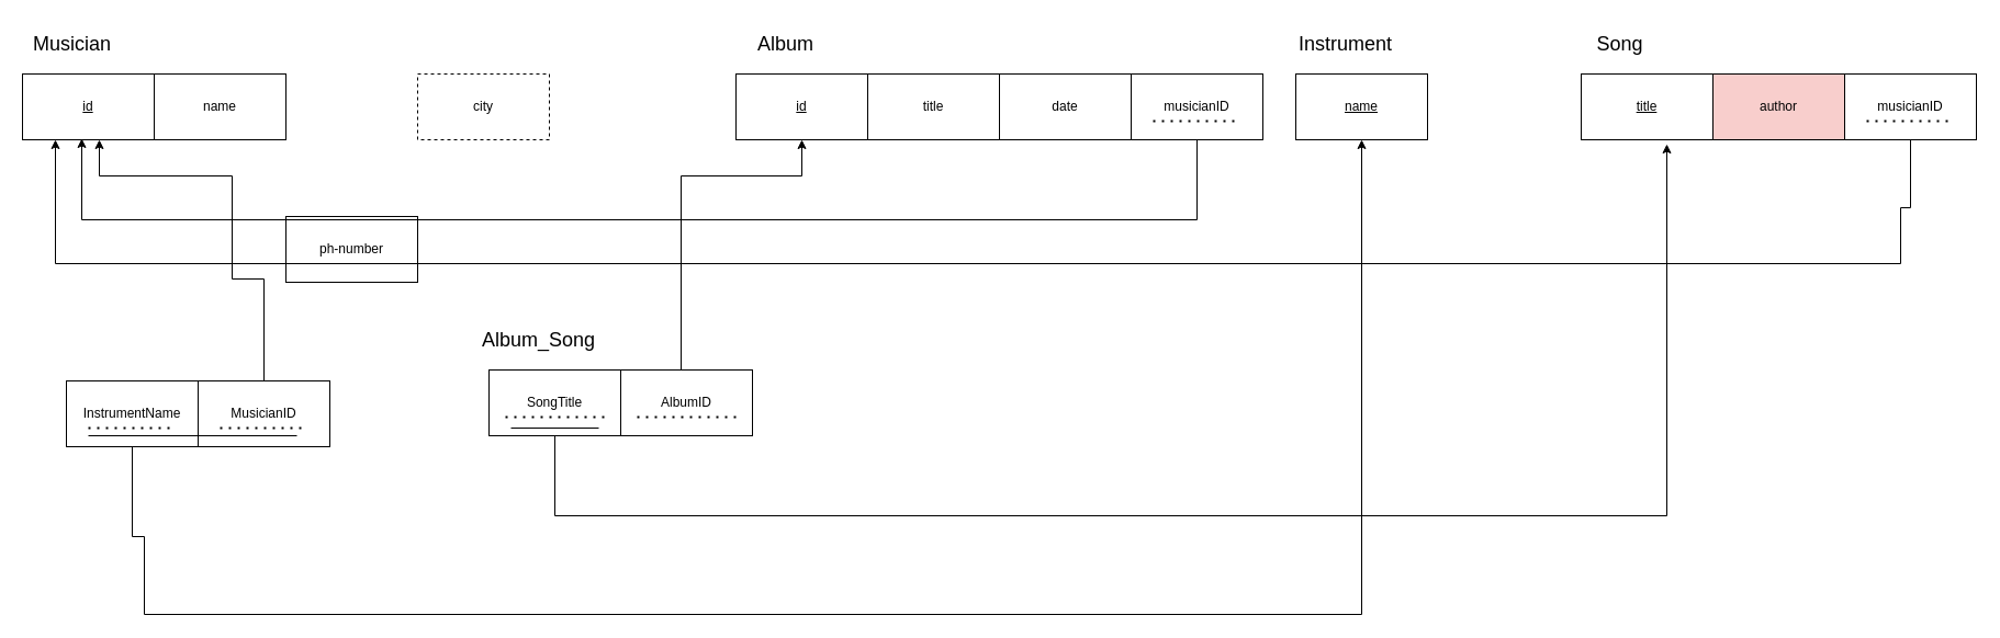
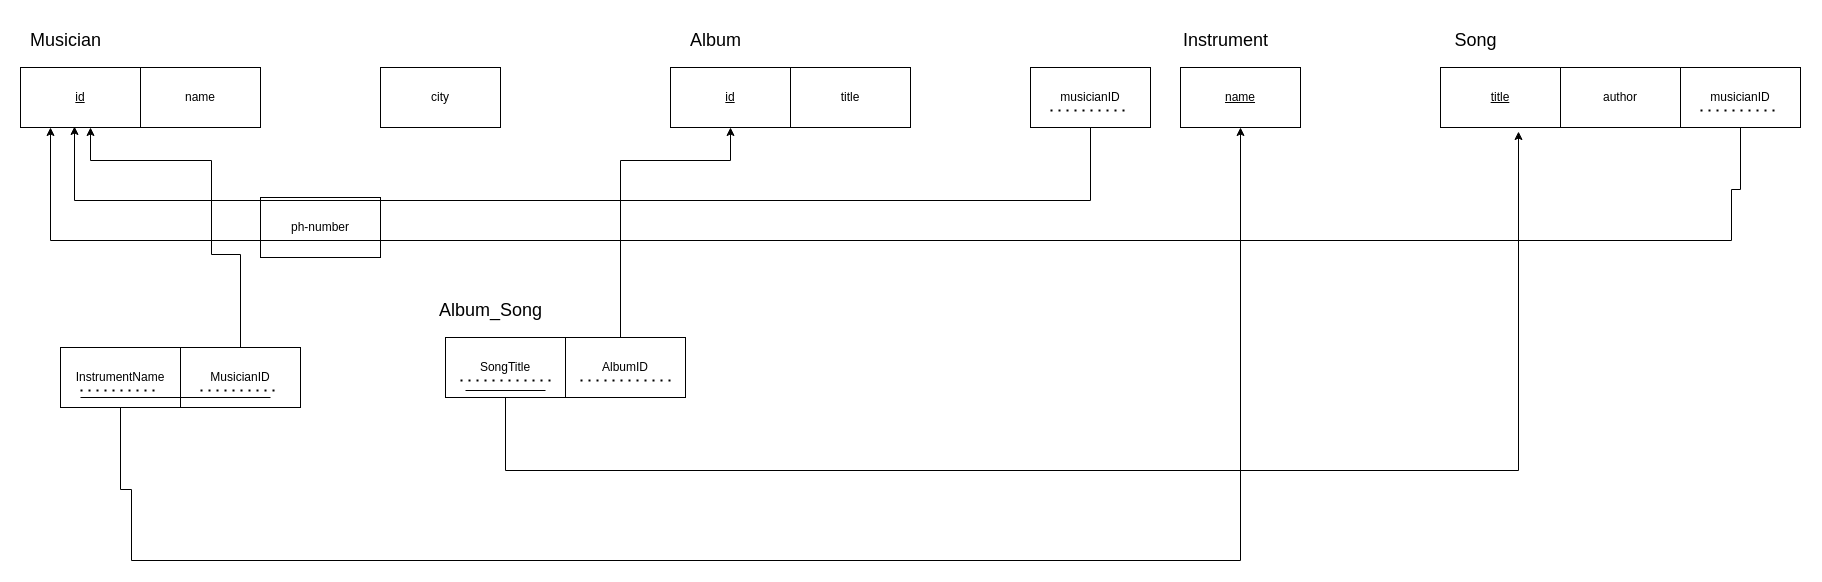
- <mxCell id="6" value="city" style="rounded=0;whiteSpace=wrap;html=1;dashed=1;" vertex="1" parent="1"><mxGeometry x="380" y="67" width="120" height="60" as="geometry" /></mxCell>
+ <mxCell id="6" value="city" style="rounded=0;whiteSpace=wrap;html=1;" vertex="1" parent="1"><mxGeometry x="380" y="67" width="120" height="60" as="geometry" /></mxCell>
- <mxCell id="10" value="date" style="rounded=0;whiteSpace=wrap;html=1;" vertex="1" parent="1"><mxGeometry x="910" y="67" width="120" height="60" as="geometry" /></mxCell>
- <mxCell id="15" value="author" style="rounded=0;whiteSpace=wrap;html=1;fillColor=#f8cecc;" vertex="1" parent="1"><mxGeometry x="1560" y="67" width="120" height="60" as="geometry" /></mxCell>
+ <mxCell id="15" value="author" style="rounded=0;whiteSpace=wrap;html=1;" vertex="1" parent="1"><mxGeometry x="1560" y="67" width="120" height="60" as="geometry" /></mxCell>
